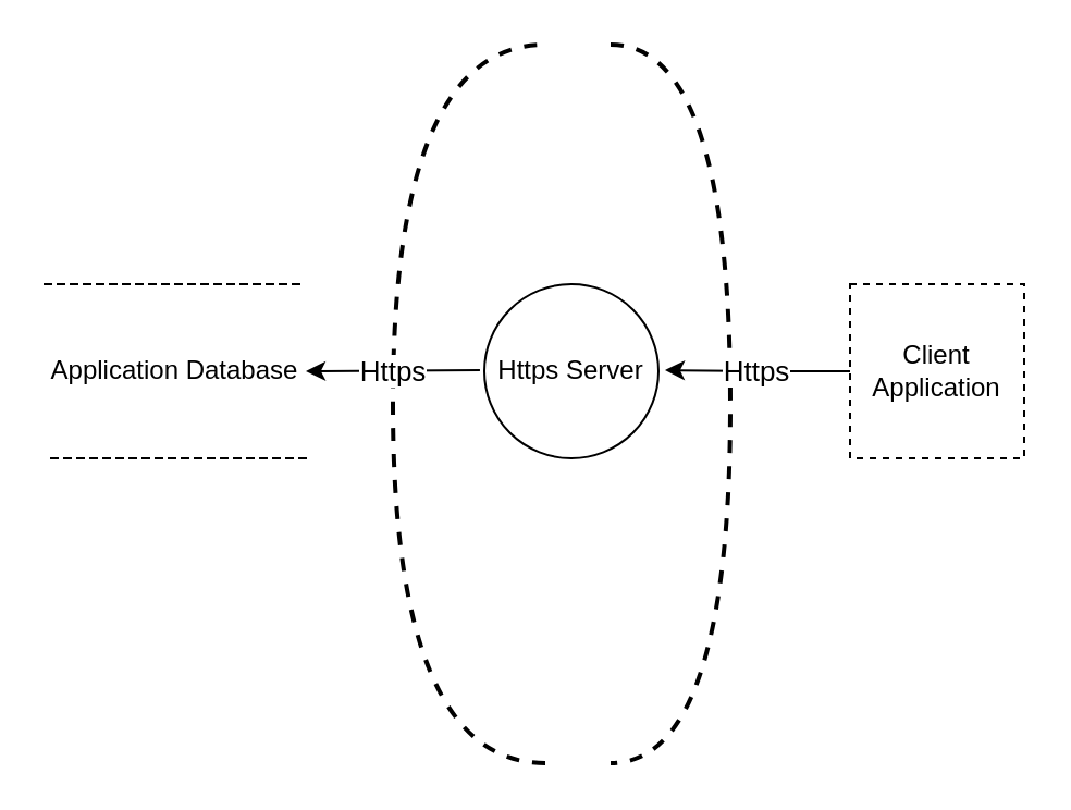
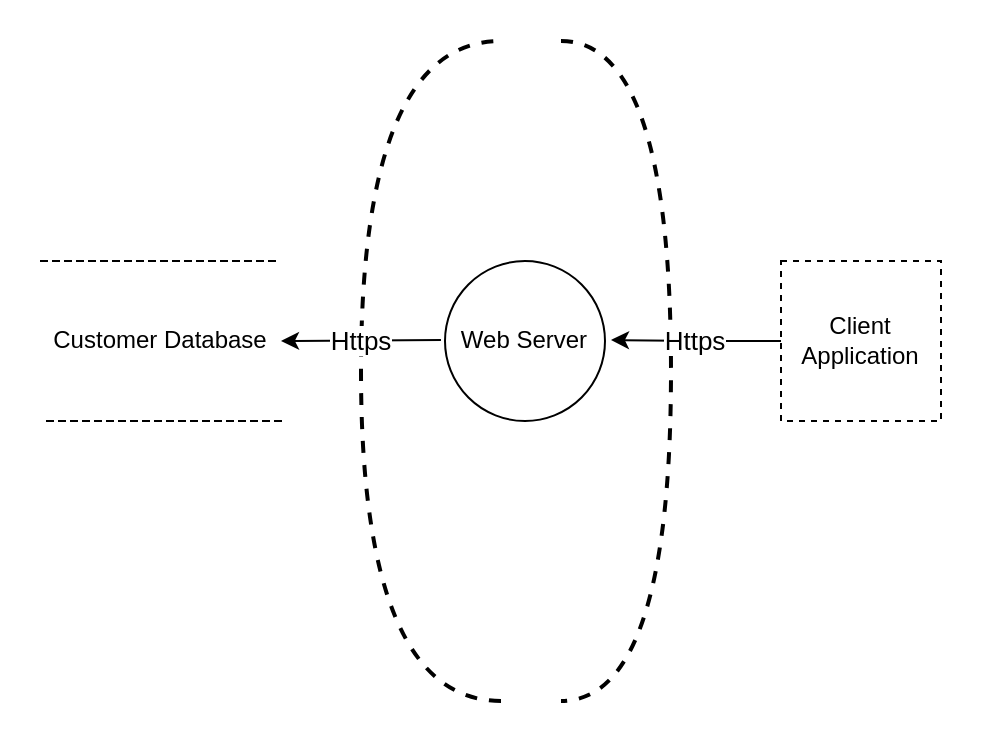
- <mxCell id="5" value="Application Database" style="shape=partialRectangle;whiteSpace=wrap;html=1;left=0;right=0;fillColor=none;dashed=1;rounded=0;" parent="1" vertex="1"><mxGeometry x="20" y="130" width="120" height="80" as="geometry" /></mxCell>
+ <mxCell id="5" value="Customer Database" style="shape=partialRectangle;whiteSpace=wrap;html=1;left=0;right=0;fillColor=none;dashed=1;rounded=0;" parent="1" vertex="1"><mxGeometry x="20" y="130" width="120" height="80" as="geometry" /></mxCell>
- <mxCell id="3" value="Https Server" style="ellipse;whiteSpace=wrap;html=1;aspect=fixed;rounded=0;" parent="1" vertex="1"><mxGeometry x="222" y="130" width="80" height="80" as="geometry" /></mxCell>
+ <mxCell id="3" value="Web Server" style="ellipse;whiteSpace=wrap;html=1;aspect=fixed;rounded=0;" parent="1" vertex="1"><mxGeometry x="222" y="130" width="80" height="80" as="geometry" /></mxCell>
